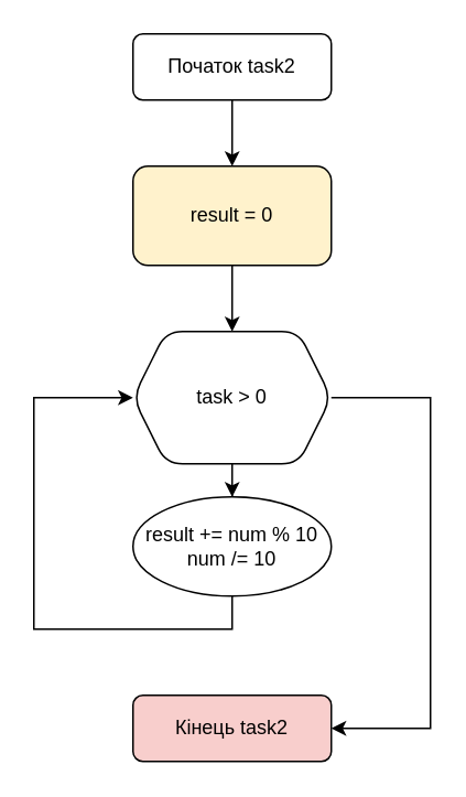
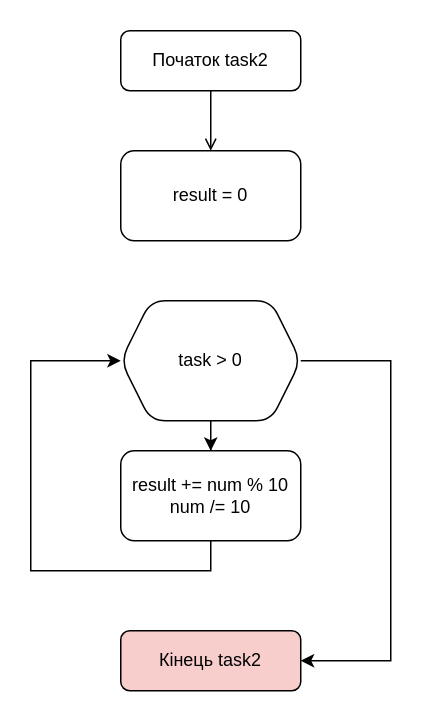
- <mxCell id="2" value="" style="edgeStyle=orthogonalEdgeStyle;rounded=0;orthogonalLoop=1;jettySize=auto;html=1;" edge="1" parent="1" source="3" target="6"><mxGeometry relative="1" as="geometry" /></mxCell>
+ <mxCell id="2" value="" style="edgeStyle=orthogonalEdgeStyle;rounded=0;orthogonalLoop=1;jettySize=auto;html=1;endArrow=open;" edge="1" parent="1" source="3" target="6"><mxGeometry relative="1" as="geometry" /></mxCell>
- <mxCell id="6" value="result = 0" style="whiteSpace=wrap;html=1;rounded=1;shadow=0;strokeWidth=1;glass=0;fillColor=#fff2cc;" vertex="1" parent="1"><mxGeometry x="80" y="100" width="120" height="60" as="geometry" /></mxCell>
+ <mxCell id="6" value="result = 0" style="whiteSpace=wrap;html=1;rounded=1;shadow=0;strokeWidth=1;glass=0;" vertex="1" parent="1"><mxGeometry x="80" y="100" width="120" height="60" as="geometry" /></mxCell>
- <mxCell id="5" value="" style="edgeStyle=orthogonalEdgeStyle;rounded=0;orthogonalLoop=1;jettySize=auto;html=1;" edge="1" parent="1" source="6" target="9"><mxGeometry relative="1" as="geometry" /></mxCell>
- <mxCell id="11" value="result += num % 10&lt;br&gt;num /= 10" style="ellipse;whiteSpace=wrap;html=1;shadow=0;strokeWidth=1;glass=0;" vertex="1" parent="1"><mxGeometry x="80" y="300" width="120" height="60" as="geometry" /></mxCell>
+ <mxCell id="11" value="result += num % 10&lt;br&gt;num /= 10" style="whiteSpace=wrap;html=1;rounded=1;shadow=0;strokeWidth=1;glass=0;" vertex="1" parent="1"><mxGeometry x="80" y="300" width="120" height="60" as="geometry" /></mxCell>
